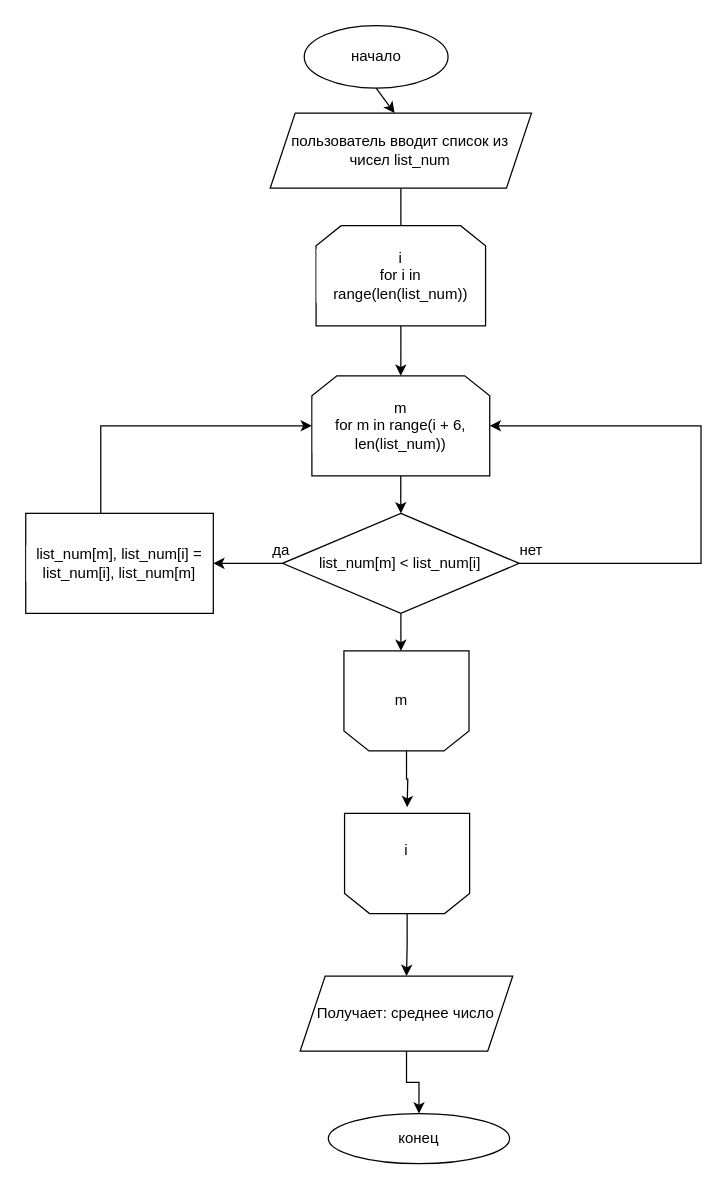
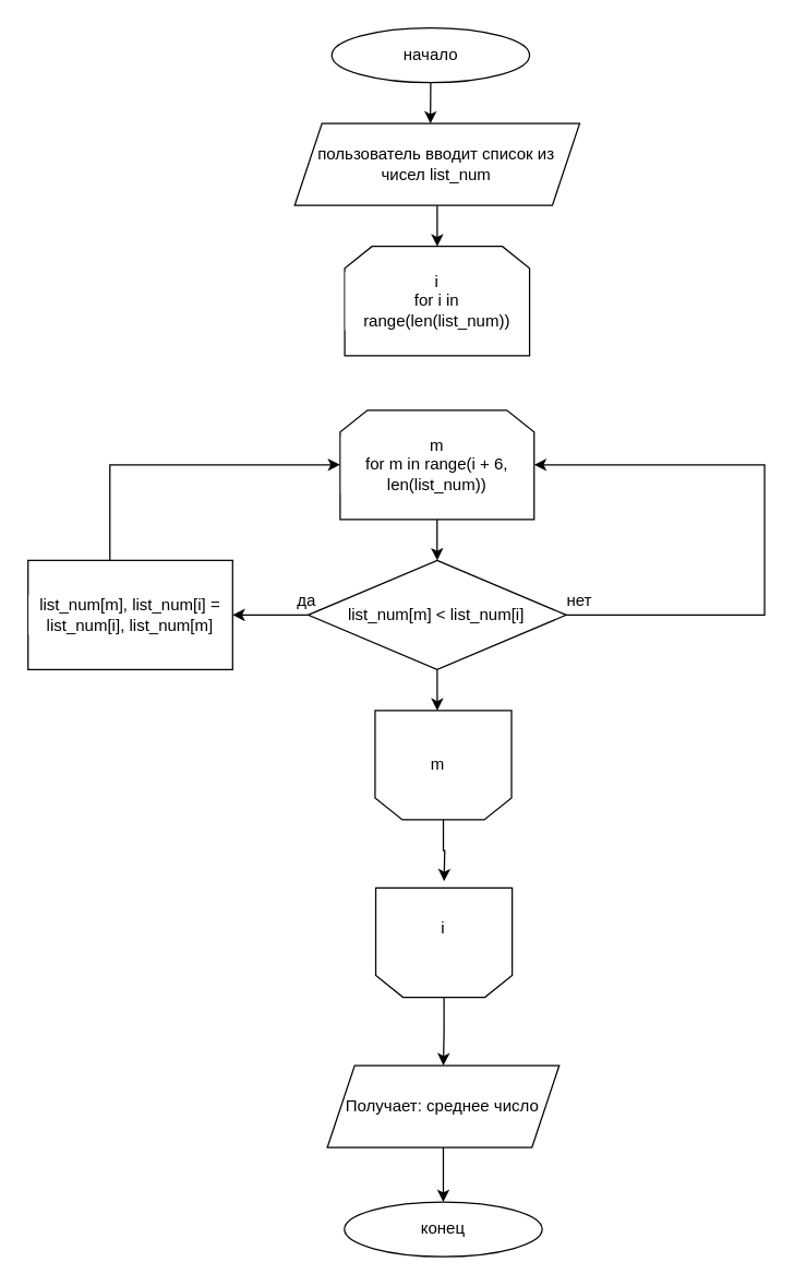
- <mxCell id="2" value="начало" style="ellipse;whiteSpace=wrap;html=1;" parent="1" vertex="1"><mxGeometry x="242.71" y="20" width="115" height="50" as="geometry" /></mxCell>
+ <mxCell id="2" value="начало" style="ellipse;whiteSpace=wrap;html=1;" parent="1" vertex="1"><mxGeometry x="242.71" y="20" width="145" height="40" as="geometry" /></mxCell>
- <mxCell id="3" value="" style="edgeStyle=orthogonalEdgeStyle;rounded=0;orthogonalLoop=1;jettySize=auto;html=1;endArrow=none;" edge="1" parent="1" source="4" target="10"><mxGeometry relative="1" as="geometry" /></mxCell>
+ <mxCell id="3" value="" style="edgeStyle=orthogonalEdgeStyle;rounded=0;orthogonalLoop=1;jettySize=auto;html=1;" edge="1" parent="1" source="4" target="10"><mxGeometry relative="1" as="geometry" /></mxCell>
- <mxCell id="9" value="" style="edgeStyle=orthogonalEdgeStyle;rounded=0;orthogonalLoop=1;jettySize=auto;html=1;" edge="1" parent="1" source="10" target="12"><mxGeometry relative="1" as="geometry" /></mxCell>
- <mxCell id="6" value="конец" style="ellipse;whiteSpace=wrap;html=1;" parent="1" vertex="1"><mxGeometry x="261.96" y="890" width="145" height="40" as="geometry" /></mxCell>
+ <mxCell id="6" value="конец" style="ellipse;whiteSpace=wrap;html=1;" parent="1" vertex="1"><mxGeometry x="251.96" y="880" width="145" height="40" as="geometry" /></mxCell>
